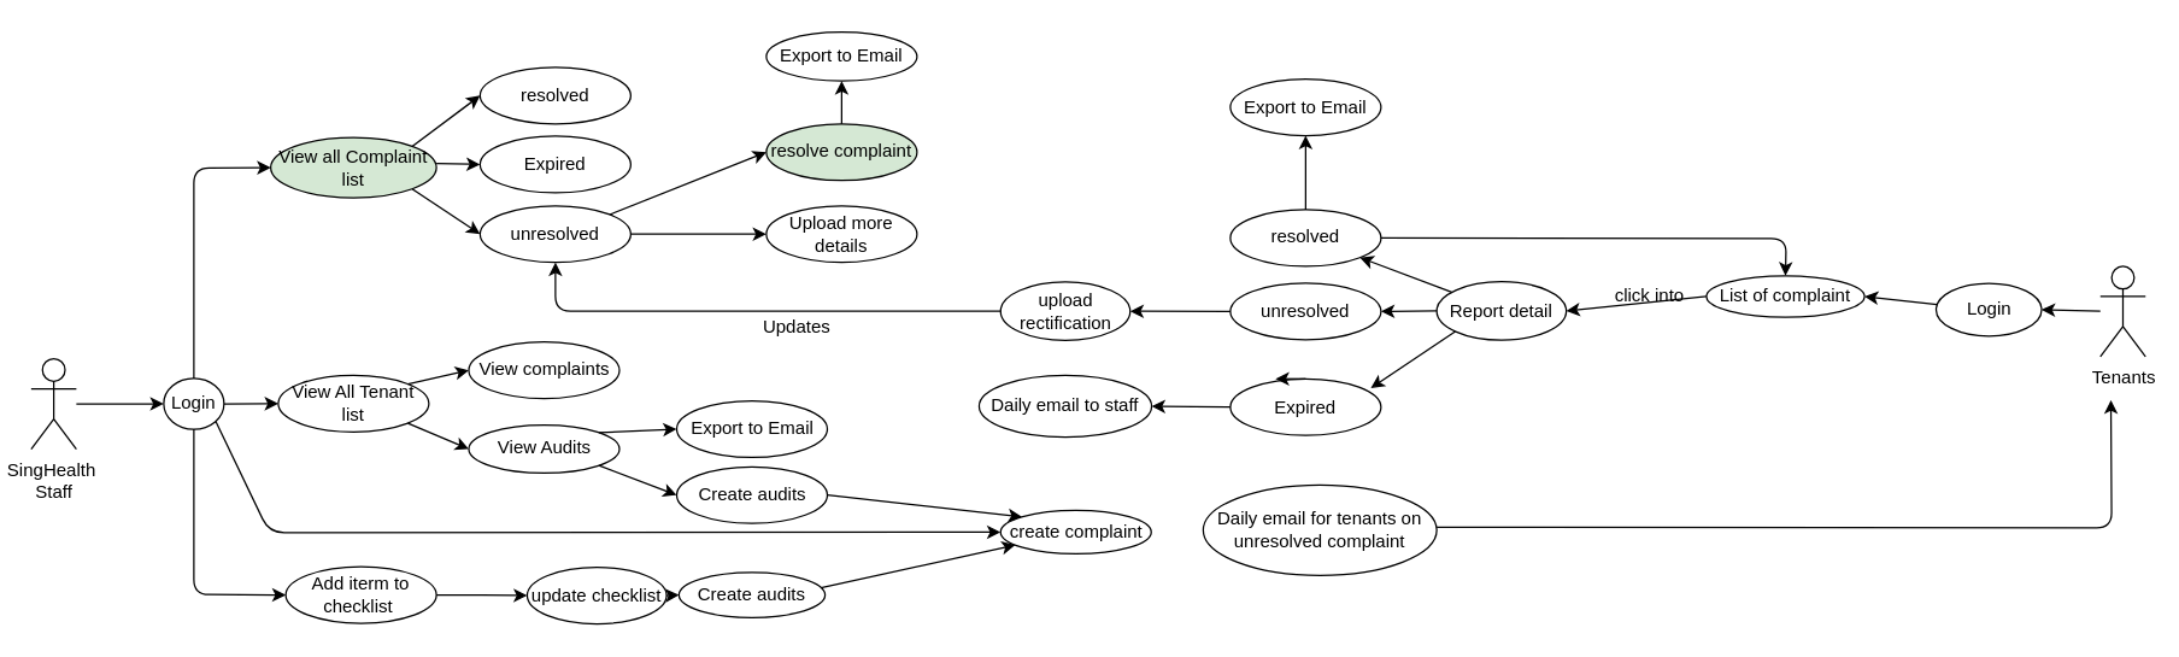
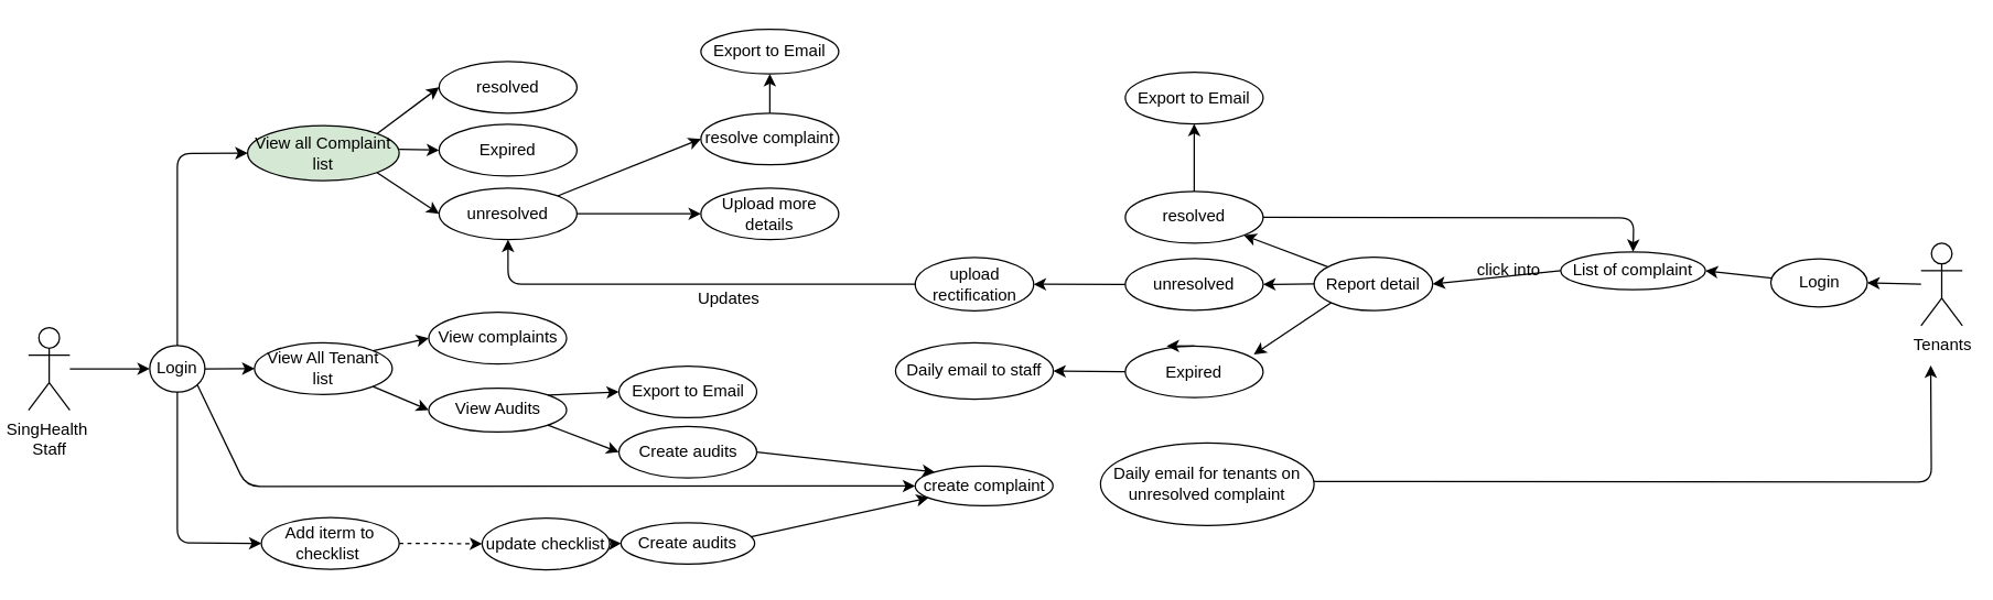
- <mxCell id="23" value="resolve complaint" style="ellipse;whiteSpace=wrap;html=1;fillColor=#d5e8d4;" vertex="1" parent="1"><mxGeometry x="508" y="81.74" width="100" height="37.5" as="geometry" /></mxCell>
+ <mxCell id="23" value="resolve complaint" style="ellipse;whiteSpace=wrap;html=1;" vertex="1" parent="1"><mxGeometry x="508" y="81.74" width="100" height="37.5" as="geometry" /></mxCell>
- <mxCell id="7" style="edgeStyle=orthogonalEdgeStyle;rounded=0;orthogonalLoop=1;jettySize=auto;html=1;exitX=1;exitY=0.5;exitDx=0;exitDy=0;entryX=0;entryY=0.5;entryDx=0;entryDy=0;" parent="1" source="8" target="10" edge="1"><mxGeometry relative="1" as="geometry"><mxPoint x="504" y="384.38" as="targetPoint" /></mxGeometry></mxCell>
+ <mxCell id="7" style="edgeStyle=orthogonalEdgeStyle;rounded=0;orthogonalLoop=1;jettySize=auto;html=1;exitX=1;exitY=0.5;exitDx=0;exitDy=0;entryX=0;entryY=0.5;entryDx=0;entryDy=0;dashed=1;" parent="1" source="8" target="10" edge="1"><mxGeometry relative="1" as="geometry"><mxPoint x="504" y="384.38" as="targetPoint" /></mxGeometry></mxCell>
